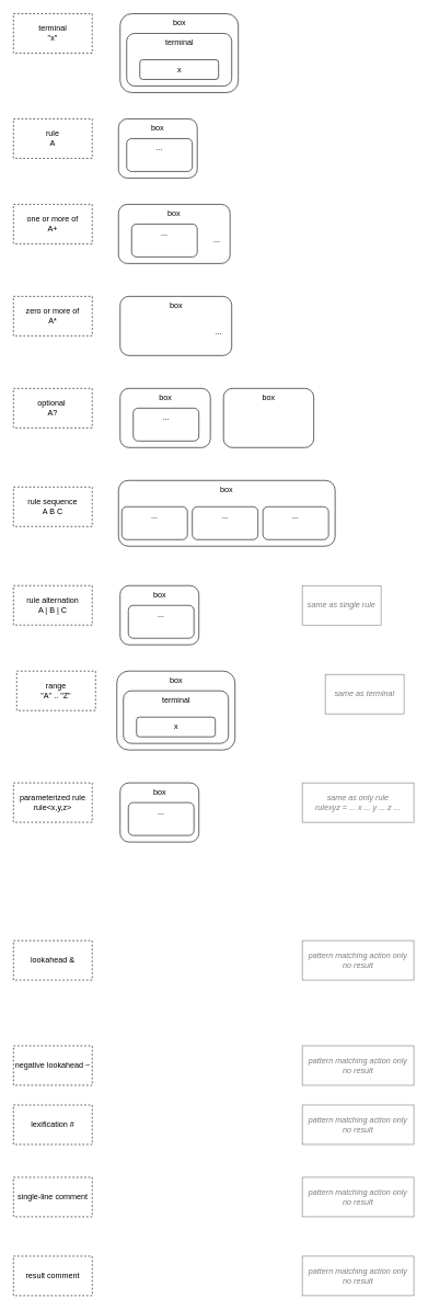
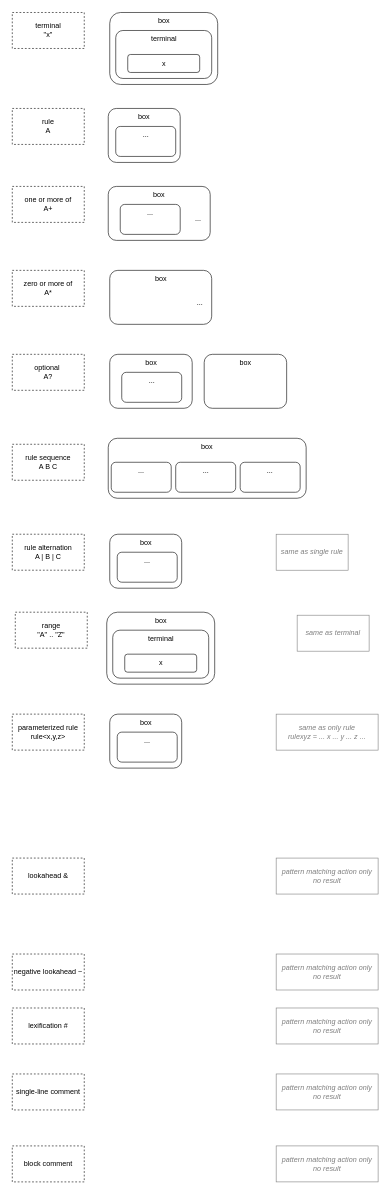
- <mxCell id="20" value="result comment" style="rounded=0;whiteSpace=wrap;html=1;dashed=1;" parent="1" vertex="1"><mxGeometry y="1910" width="120" height="60" as="geometry" x="20" /></mxCell>
+ <mxCell id="20" value="block comment" style="rounded=0;whiteSpace=wrap;html=1;dashed=1;" parent="1" vertex="1"><mxGeometry y="1910" width="120" height="60" as="geometry" x="20" /></mxCell>
